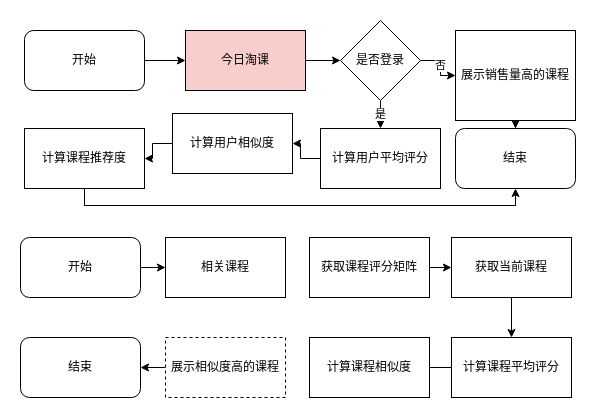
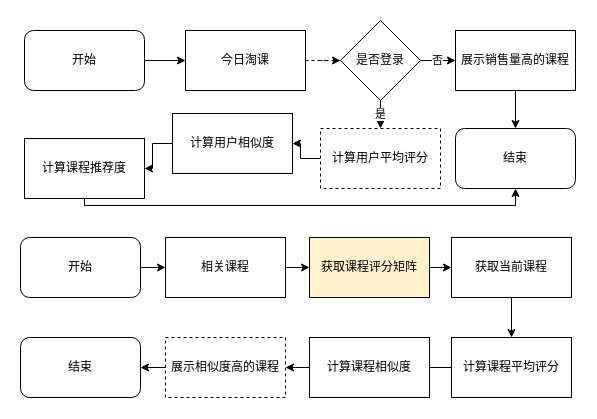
- <mxCell id="8" value="今日淘课" style="whiteSpace=wrap;html=1;fillColor=#f8cecc;" parent="1" vertex="1"><mxGeometry x="185" y="30" width="120" height="60" as="geometry" /></mxCell>
+ <mxCell id="8" value="今日淘课" style="whiteSpace=wrap;html=1;" parent="1" vertex="1"><mxGeometry x="185" y="30" width="120" height="60" as="geometry" /></mxCell>
- <mxCell id="7" value="" style="edgeStyle=orthogonalEdgeStyle;rounded=0;orthogonalLoop=1;jettySize=auto;html=1;" parent="1" source="8" target="6" edge="1"><mxGeometry relative="1" as="geometry" /></mxCell>
+ <mxCell id="7" value="" style="edgeStyle=orthogonalEdgeStyle;rounded=0;orthogonalLoop=1;jettySize=auto;html=1;dashed=1;" parent="1" source="8" target="6" edge="1"><mxGeometry relative="1" as="geometry" /></mxCell>
- <mxCell id="10" value="展示销售量高的课程" style="whiteSpace=wrap;html=1;" parent="1" vertex="1"><mxGeometry x="455" y="30" width="120" height="90" as="geometry" /></mxCell>
+ <mxCell id="10" value="展示销售量高的课程" style="whiteSpace=wrap;html=1;" parent="1" vertex="1"><mxGeometry x="455" y="30" width="120" height="60" as="geometry" /></mxCell>
- <mxCell id="16" value="计算课程推荐度" style="whiteSpace=wrap;html=1;" parent="1" vertex="1"><mxGeometry x="24" y="128" width="120" height="60" as="geometry" /></mxCell>
+ <mxCell id="16" value="计算课程推荐度" style="whiteSpace=wrap;html=1;" parent="1" vertex="1"><mxGeometry x="24" y="138" width="120" height="60" as="geometry" /></mxCell>
- <mxCell id="12" value="计算用户平均评分" style="whiteSpace=wrap;html=1;" parent="1" vertex="1"><mxGeometry x="320" y="128" width="120" height="60" as="geometry" /></mxCell>
+ <mxCell id="12" value="计算用户平均评分" style="whiteSpace=wrap;html=1;dashed=1;" parent="1" vertex="1"><mxGeometry x="320" y="128" width="120" height="60" as="geometry" /></mxCell>
+ <mxCell id="20" style="edgeStyle=orthogonalEdgeStyle;rounded=0;orthogonalLoop=1;jettySize=auto;html=1;exitX=1;exitY=0.5;exitDx=0;exitDy=0;entryX=0;entryY=0.5;entryDx=0;entryDy=0;" parent="1" source="21" target="31" edge="1"><mxGeometry relative="1" as="geometry" /></mxCell>
- <mxCell id="31" value="获取课程评分矩阵" style="whiteSpace=wrap;html=1;" parent="1" vertex="1"><mxGeometry x="309" y="237" width="120" height="60" as="geometry" /></mxCell>
+ <mxCell id="31" value="获取课程评分矩阵" style="whiteSpace=wrap;html=1;fillColor=#fff2cc;" parent="1" vertex="1"><mxGeometry x="309" y="237" width="120" height="60" as="geometry" /></mxCell>
+ <mxCell id="26" value="" style="edgeStyle=orthogonalEdgeStyle;rounded=0;orthogonalLoop=1;jettySize=auto;html=1;" parent="1" source="27" target="29" edge="1"><mxGeometry relative="1" as="geometry" /></mxCell>
